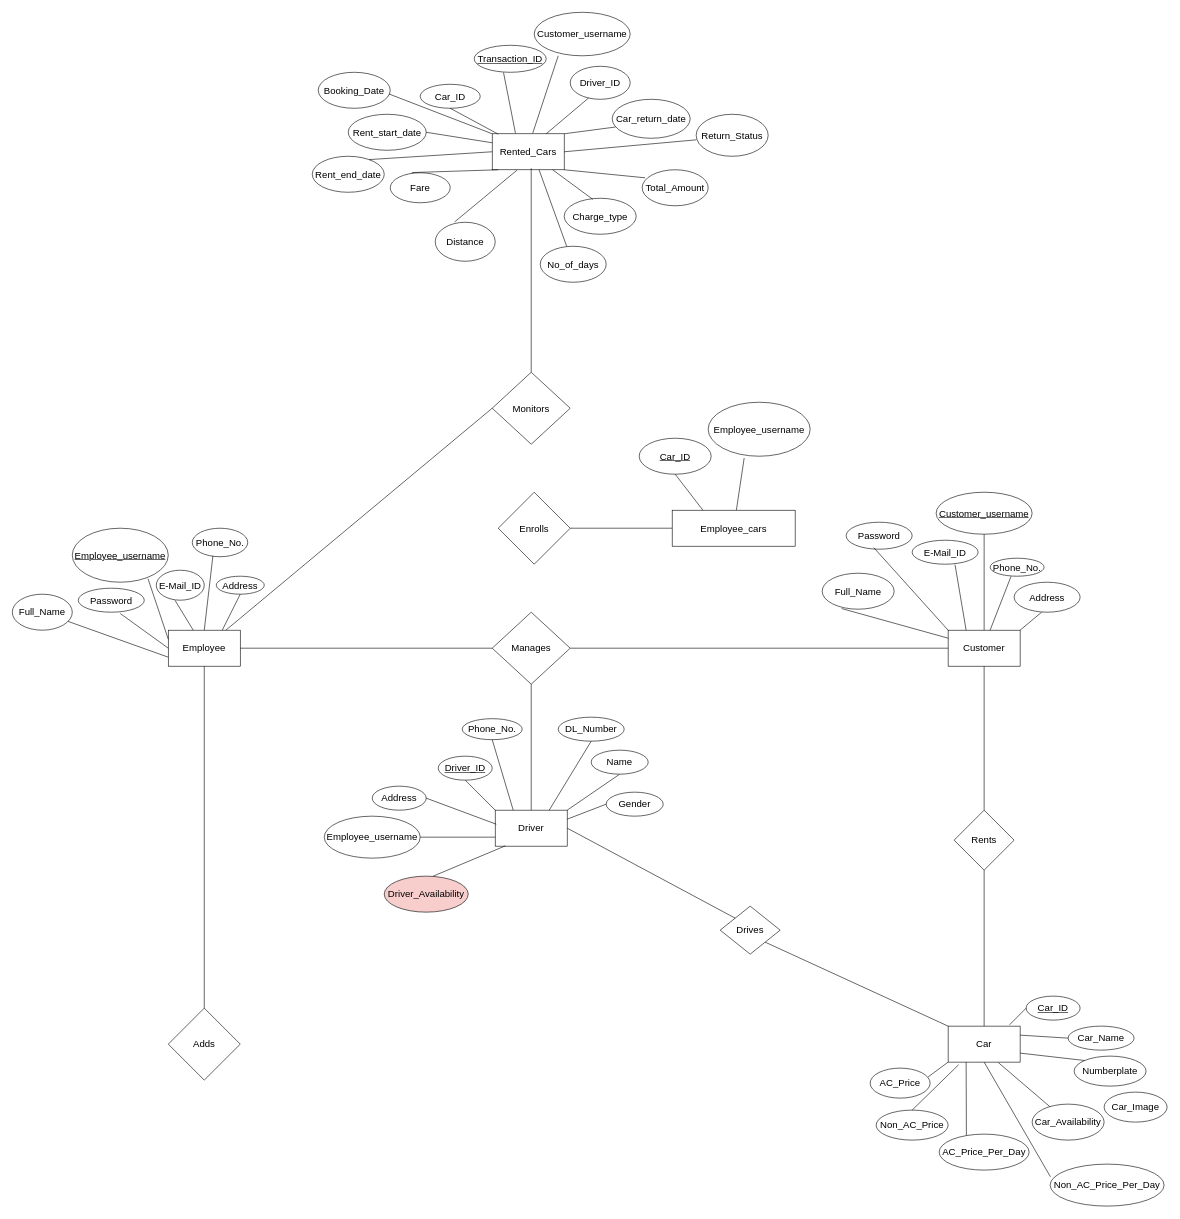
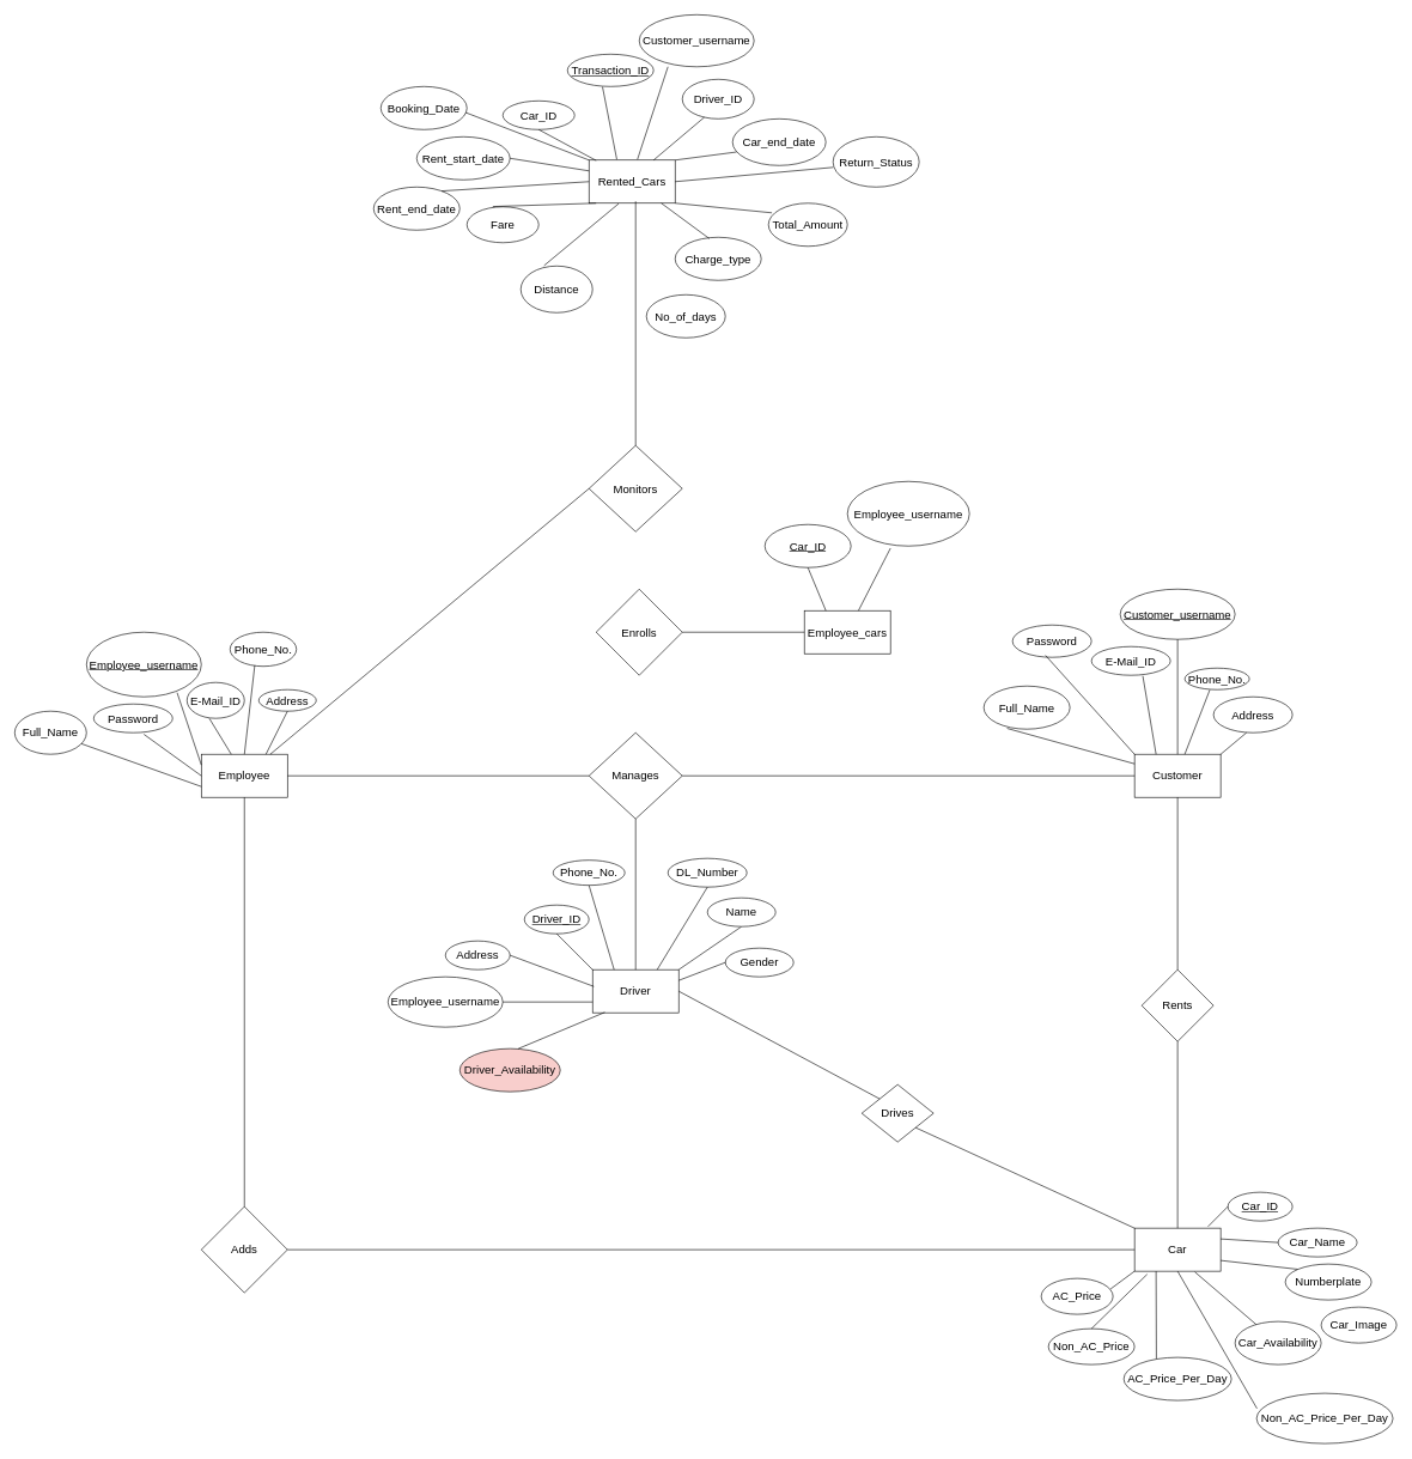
- <mxCell id="94" value="Car_return_date" style="ellipse;whiteSpace=wrap;html=1;fontSize=16;" parent="1" vertex="1"><mxGeometry x="1020" y="165" width="130" height="65" as="geometry" /></mxCell>
+ <mxCell id="94" value="Car_end_date" style="ellipse;whiteSpace=wrap;html=1;fontSize=16;" parent="1" vertex="1"><mxGeometry x="1020" y="165" width="130" height="65" as="geometry" /></mxCell>
- <mxCell id="103" value="" style="endArrow=none;html=1;rounded=0;fontSize=16;entryX=0.65;entryY=0.997;entryDx=0;entryDy=0;entryPerimeter=0;" parent="1" source="102" target="78" edge="1"><mxGeometry width="50" height="50" relative="1" as="geometry"><mxPoint x="-930" y="1190" as="sourcePoint" /><mxPoint x="-880" y="1140" as="targetPoint" /></mxGeometry></mxCell>
- <mxCell id="108" value="Employee_cars" style="rounded=0;whiteSpace=wrap;html=1;fontSize=16;" parent="1" vertex="1"><mxGeometry x="1120" y="850" width="205" height="60" as="geometry" /></mxCell>
+ <mxCell id="108" value="Employee_cars" style="rounded=0;whiteSpace=wrap;html=1;fontSize=16;" parent="1" vertex="1"><mxGeometry x="1120" y="850" width="120" height="60" as="geometry" /></mxCell>
+ <mxCell id="39" value="" style="endArrow=none;html=1;rounded=0;fontSize=16;exitX=1;exitY=0.5;exitDx=0;exitDy=0;entryX=0;entryY=0.5;entryDx=0;entryDy=0;" parent="1" source="37" target="33" edge="1"><mxGeometry width="50" height="50" relative="1" as="geometry"><mxPoint x="420" y="1530" as="sourcePoint" /><mxPoint x="470" y="1480" as="targetPoint" /></mxGeometry></mxCell>
